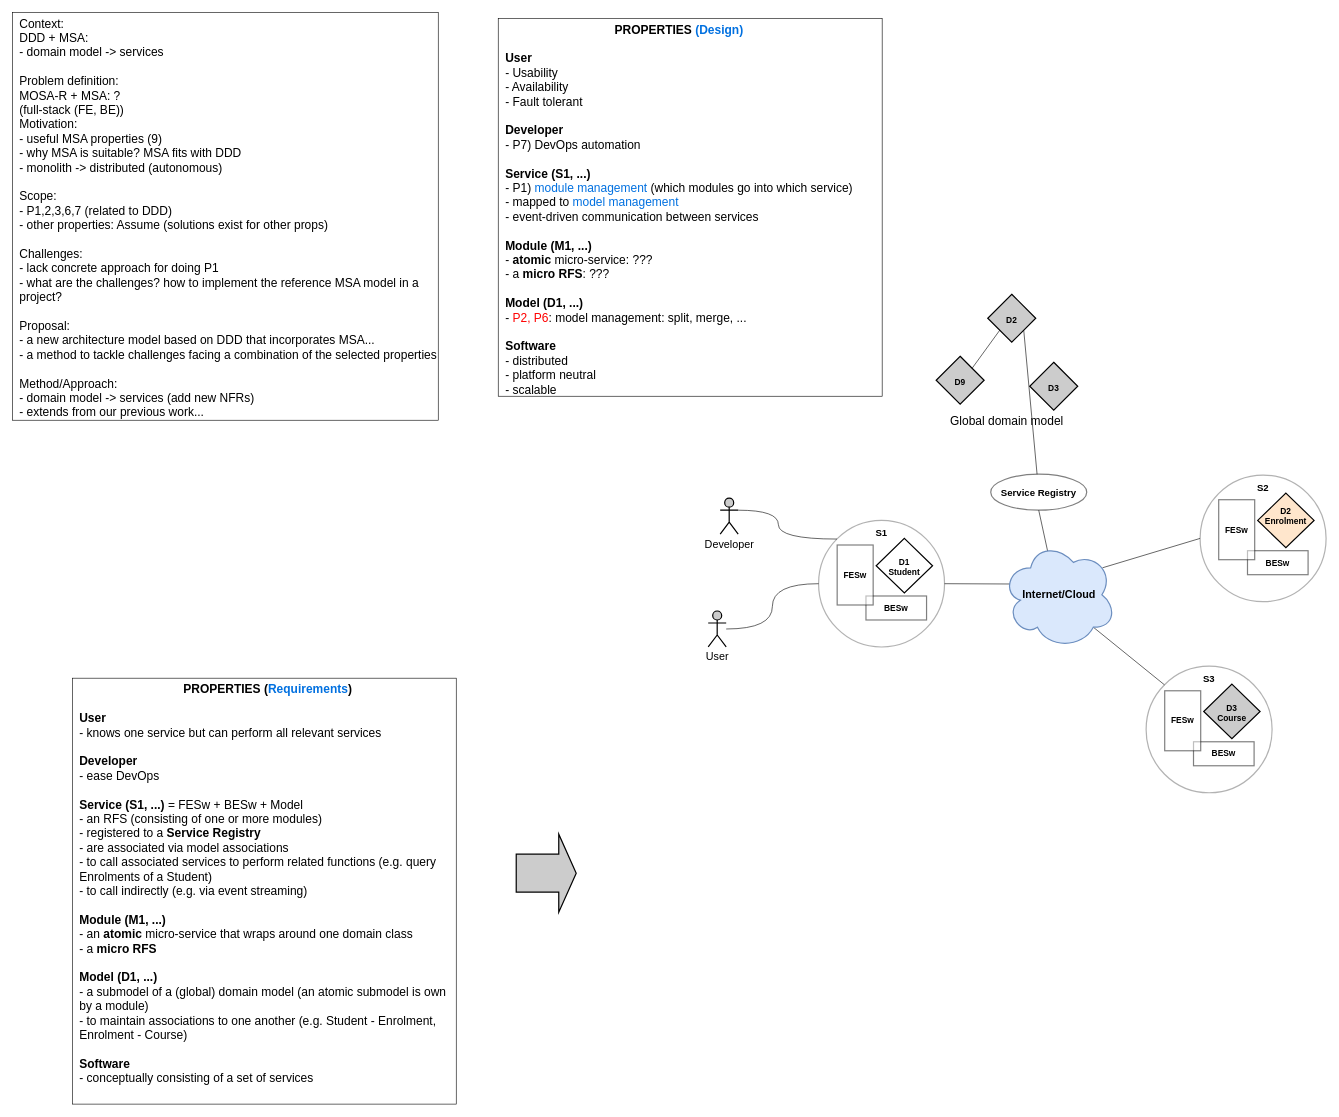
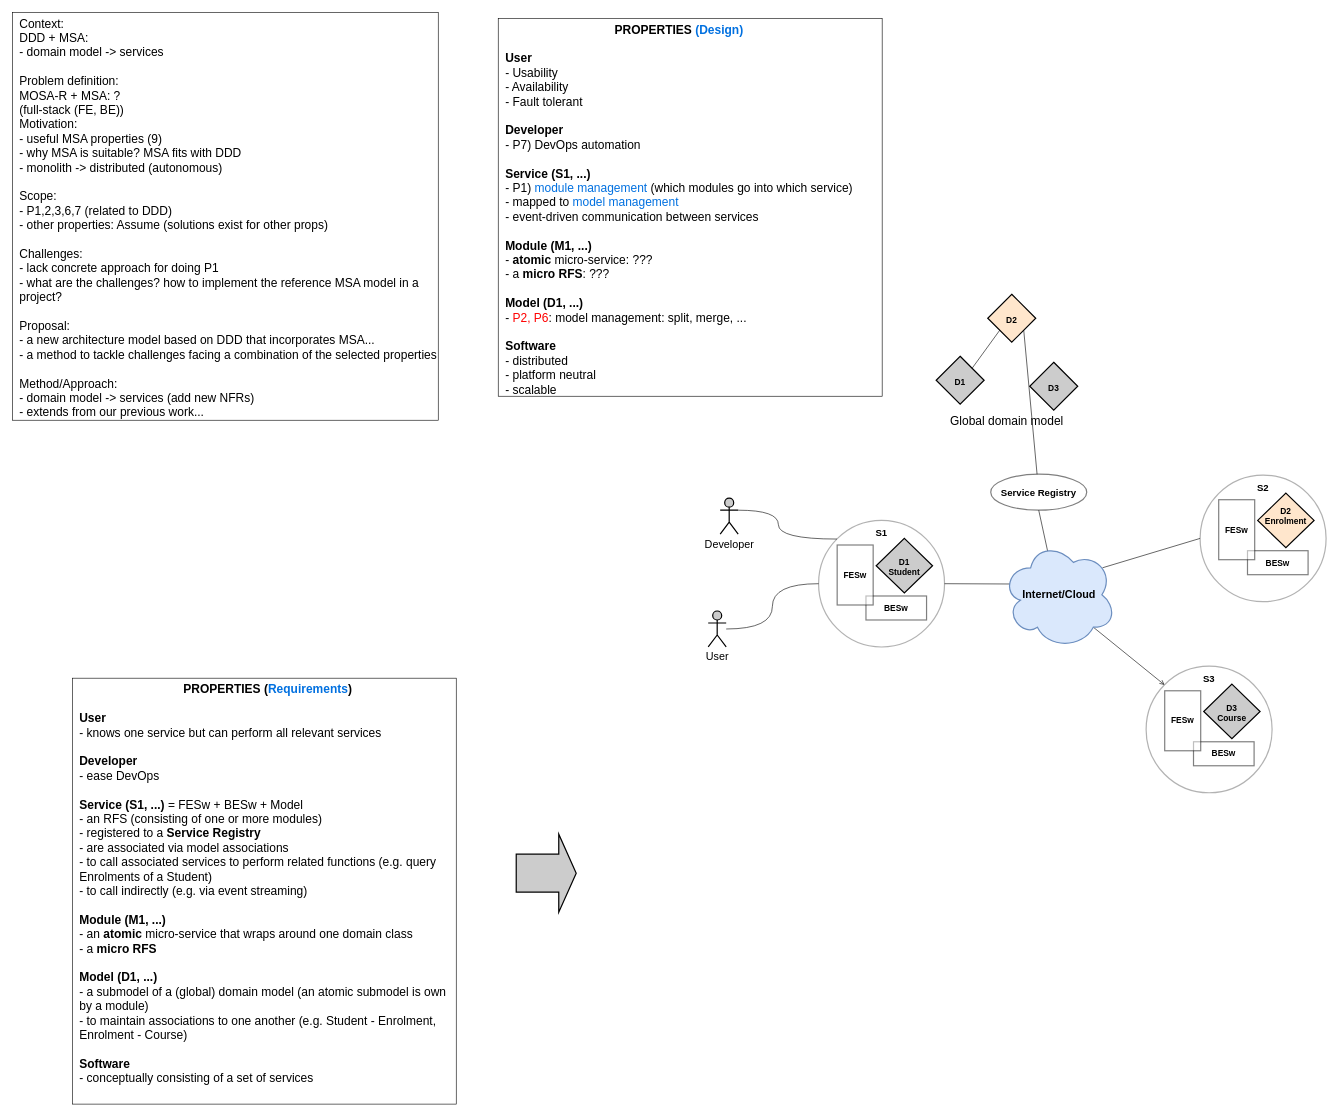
- <mxCell id="28" value="D2" style="rhombus;whiteSpace=wrap;html=1;verticalAlign=middle;fontSize=14;fontStyle=1;strokeWidth=2;spacingTop=5;fillColor=#CCCCCC;" parent="26" vertex="1"><mxGeometry x="86" width="80" height="80" as="geometry" /></mxCell>
+ <mxCell id="28" value="D2" style="rhombus;whiteSpace=wrap;html=1;verticalAlign=middle;fontSize=14;fontStyle=1;strokeWidth=2;spacingTop=5;fillColor=#ffe6cc;" parent="26" vertex="1"><mxGeometry x="86" width="80" height="80" as="geometry" /></mxCell>
- <mxCell id="27" value="D9" style="rhombus;whiteSpace=wrap;html=1;verticalAlign=middle;fontSize=14;fontStyle=1;strokeWidth=2;spacingTop=5;fillColor=#CCCCCC;" parent="26" vertex="1"><mxGeometry y="103.33" width="80" height="80" as="geometry" /></mxCell>
+ <mxCell id="27" value="D1" style="rhombus;whiteSpace=wrap;html=1;verticalAlign=middle;fontSize=14;fontStyle=1;strokeWidth=2;spacingTop=5;fillColor=#CCCCCC;" parent="26" vertex="1"><mxGeometry y="103.33" width="80" height="80" as="geometry" /></mxCell>
- <mxCell id="16" value="D1&lt;br&gt;Student" style="rhombus;whiteSpace=wrap;html=1;verticalAlign=middle;fontSize=14;fontStyle=1;strokeWidth=2;spacingTop=5;fillColor=#ffffff;" parent="12" vertex="1"><mxGeometry x="96" y="30" width="94" height="91" as="geometry" /></mxCell>
+ <mxCell id="16" value="D1&lt;br&gt;Student" style="rhombus;whiteSpace=wrap;html=1;verticalAlign=middle;fontSize=14;fontStyle=1;strokeWidth=2;spacingTop=5;fillColor=#CCCCCC;" parent="12" vertex="1"><mxGeometry x="96" y="30" width="94" height="91" as="geometry" /></mxCell>
- <mxCell id="18" style="edgeStyle=none;rounded=0;orthogonalLoop=1;jettySize=auto;html=1;exitX=0.8;exitY=0.8;exitDx=0;exitDy=0;exitPerimeter=0;entryX=0;entryY=0;entryDx=0;entryDy=0;fontSize=20;endArrow=none;endFill=0;strokeColor=#000000;" parent="1" source="22" target="8" edge="1"><mxGeometry relative="1" as="geometry" /></mxCell>
+ <mxCell id="18" style="edgeStyle=none;rounded=0;orthogonalLoop=1;jettySize=auto;html=1;exitX=0.8;exitY=0.8;exitDx=0;exitDy=0;exitPerimeter=0;entryX=0;entryY=0;entryDx=0;entryDy=0;fontSize=20;endArrow=open;endFill=0;strokeColor=#000000;" parent="1" source="22" target="8" edge="1"><mxGeometry relative="1" as="geometry" /></mxCell>
